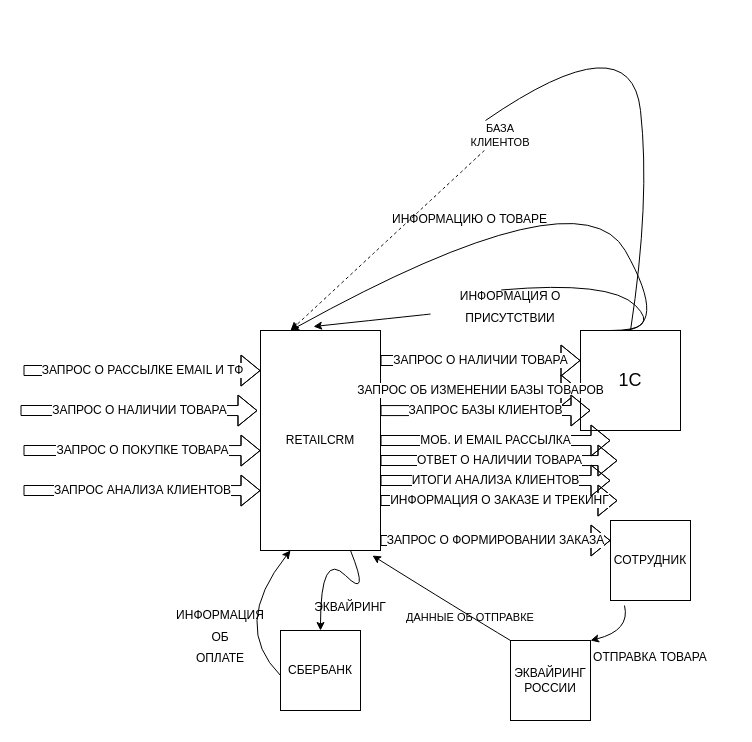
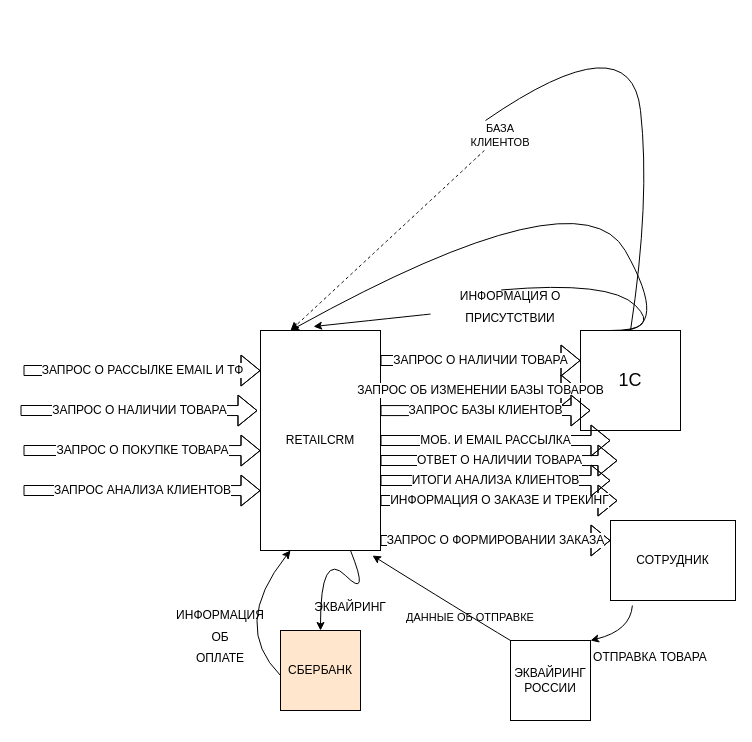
- <mxCell id="29" value="&lt;span style=&quot;font-size: 12px;&quot;&gt;ИНФОРМАЦИЮ О ТОВАРЕ&lt;/span&gt;" style="text;html=1;strokeColor=none;fillColor=none;align=center;verticalAlign=middle;whiteSpace=wrap;rounded=0;fontSize=18;" vertex="1" parent="27"><mxGeometry y="26.667" width="159.453" height="40" as="geometry" /></mxCell>
- <mxCell id="15" value="СОТРУДНИК" style="whiteSpace=wrap;html=1;aspect=fixed;fontSize=12;" vertex="1" parent="1"><mxGeometry x="610" y="520" width="80" height="80" as="geometry" /></mxCell>
+ <mxCell id="15" value="СОТРУДНИК" style="whiteSpace=wrap;html=1;aspect=fixed;fontSize=12;" vertex="1" parent="1"><mxGeometry x="610" y="520" width="125" height="80" as="geometry" /></mxCell>
- <mxCell id="8" value="СБЕРБАНК" style="whiteSpace=wrap;html=1;aspect=fixed;fontSize=12;" vertex="1" parent="1"><mxGeometry x="280" y="630" width="80" height="80" as="geometry" /></mxCell>
+ <mxCell id="8" value="СБЕРБАНК" style="whiteSpace=wrap;html=1;aspect=fixed;fontSize=12;fillColor=#ffe6cc;" vertex="1" parent="1"><mxGeometry x="280" y="630" width="80" height="80" as="geometry" /></mxCell>
